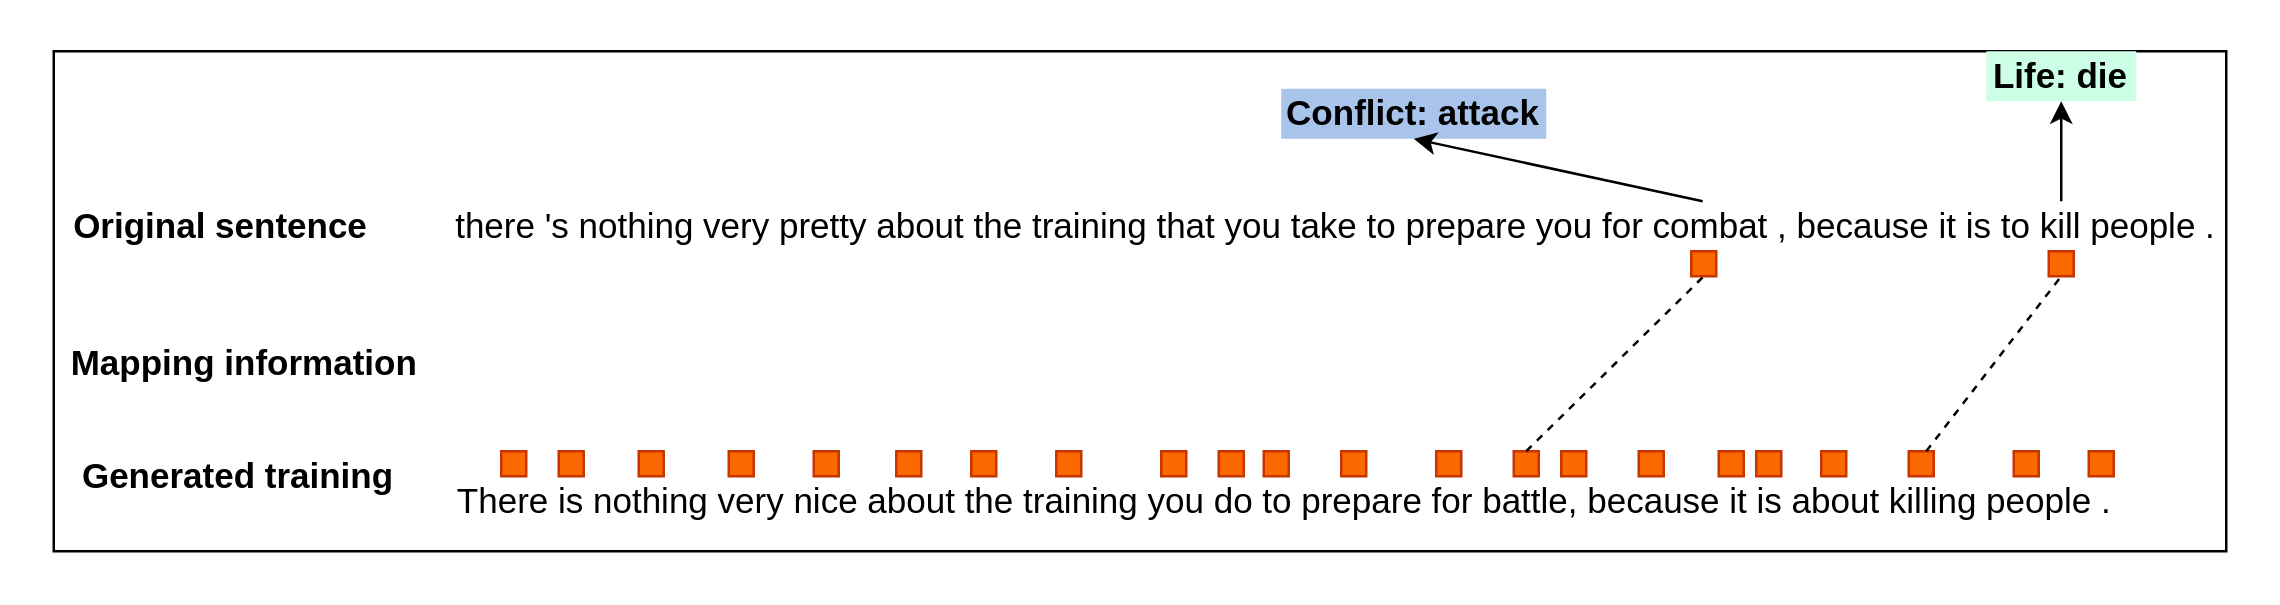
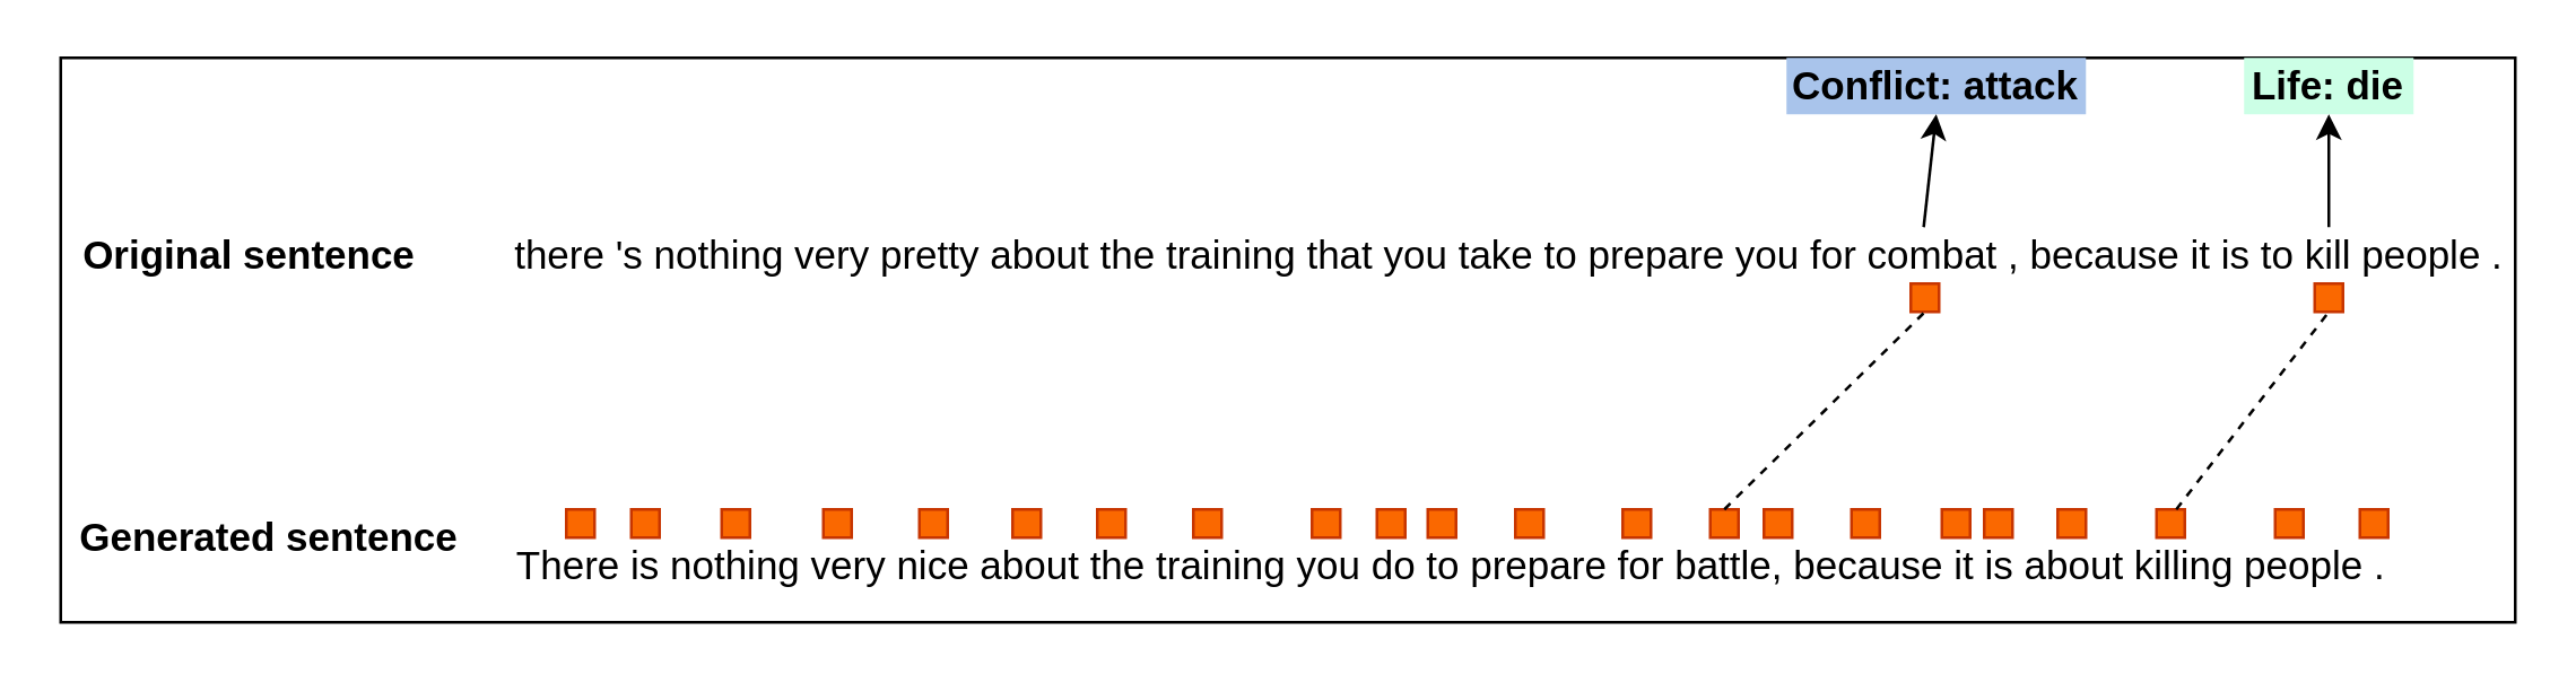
- <mxCell id="8" value="&lt;font style=&quot;font-size: 14px&quot;&gt;&lt;b&gt;Conflict: attack&lt;/b&gt;&lt;/font&gt;" style="text;html=1;strokeColor=none;align=center;verticalAlign=middle;whiteSpace=wrap;rounded=0;fillColor=#A9C4EB;" vertex="1" parent="1"><mxGeometry x="512" y="35" width="106" height="20" as="geometry" /></mxCell>
+ <mxCell id="8" value="&lt;font style=&quot;font-size: 14px&quot;&gt;&lt;b&gt;Conflict: attack&lt;/b&gt;&lt;/font&gt;" style="text;html=1;strokeColor=none;align=center;verticalAlign=middle;whiteSpace=wrap;rounded=0;fillColor=#A9C4EB;" vertex="1" parent="1"><mxGeometry x="632" y="20" width="106" height="20" as="geometry" /></mxCell>
- <mxCell id="6" value="&lt;b&gt;&lt;font style=&quot;font-size: 14px&quot;&gt;Mapping information&lt;/font&gt;&lt;/b&gt;" style="text;html=1;strokeColor=none;fillColor=none;align=center;verticalAlign=middle;whiteSpace=wrap;rounded=0;" vertex="1" parent="1"><mxGeometry x="24.25" y="134.5" width="147" height="20" as="geometry" /></mxCell>
- <mxCell id="5" value="&lt;b&gt;&lt;font style=&quot;font-size: 14px&quot;&gt;Generated training&lt;/font&gt;&lt;/b&gt;" style="text;html=1;strokeColor=none;fillColor=none;align=center;verticalAlign=middle;whiteSpace=wrap;rounded=0;" vertex="1" parent="1"><mxGeometry x="20" y="180" width="150" height="20" as="geometry" /></mxCell>
+ <mxCell id="5" value="&lt;b&gt;&lt;font style=&quot;font-size: 14px&quot;&gt;Generated sentence&lt;/font&gt;&lt;/b&gt;" style="text;html=1;strokeColor=none;fillColor=none;align=center;verticalAlign=middle;whiteSpace=wrap;rounded=0;" vertex="1" parent="1"><mxGeometry x="20" y="180" width="150" height="20" as="geometry" /></mxCell>
